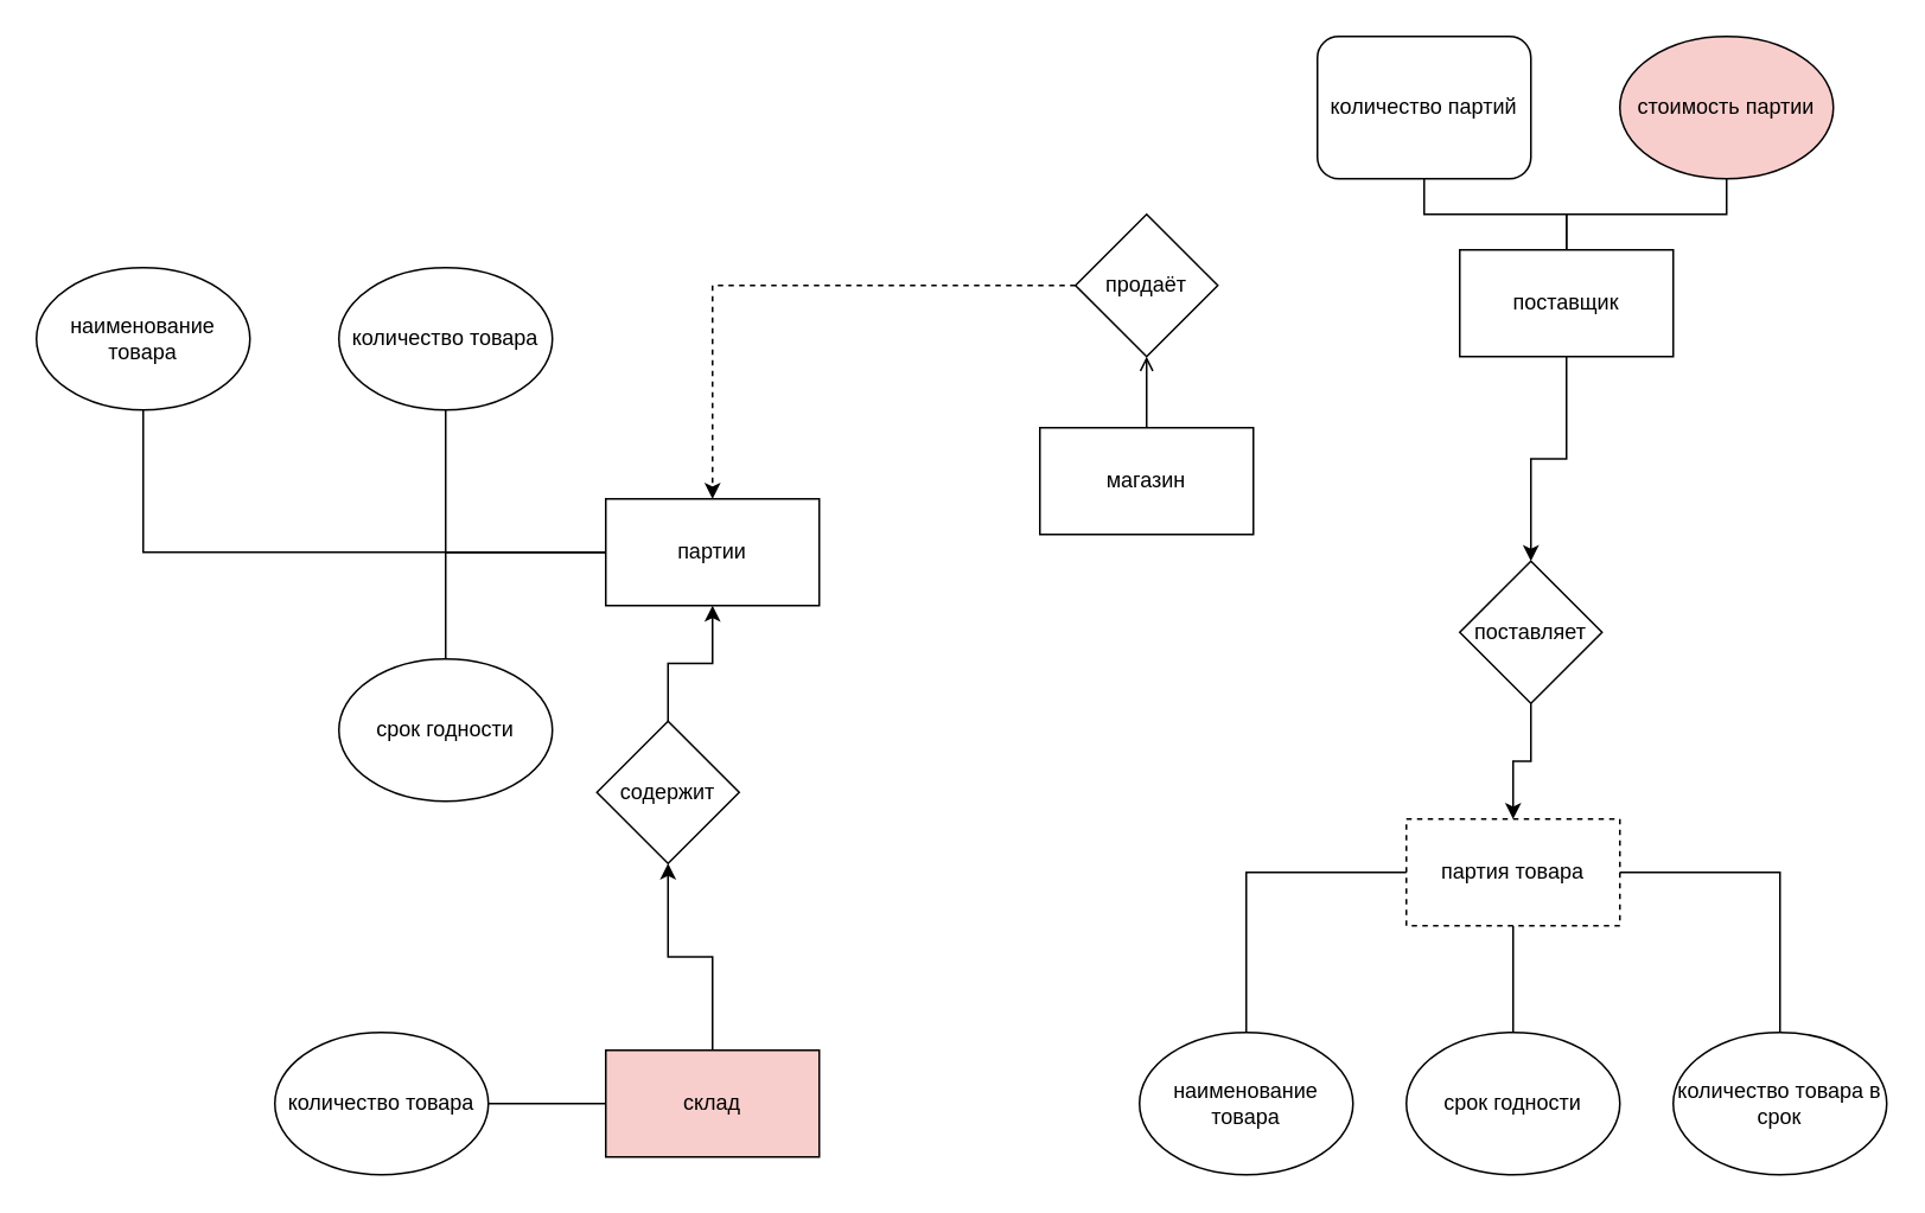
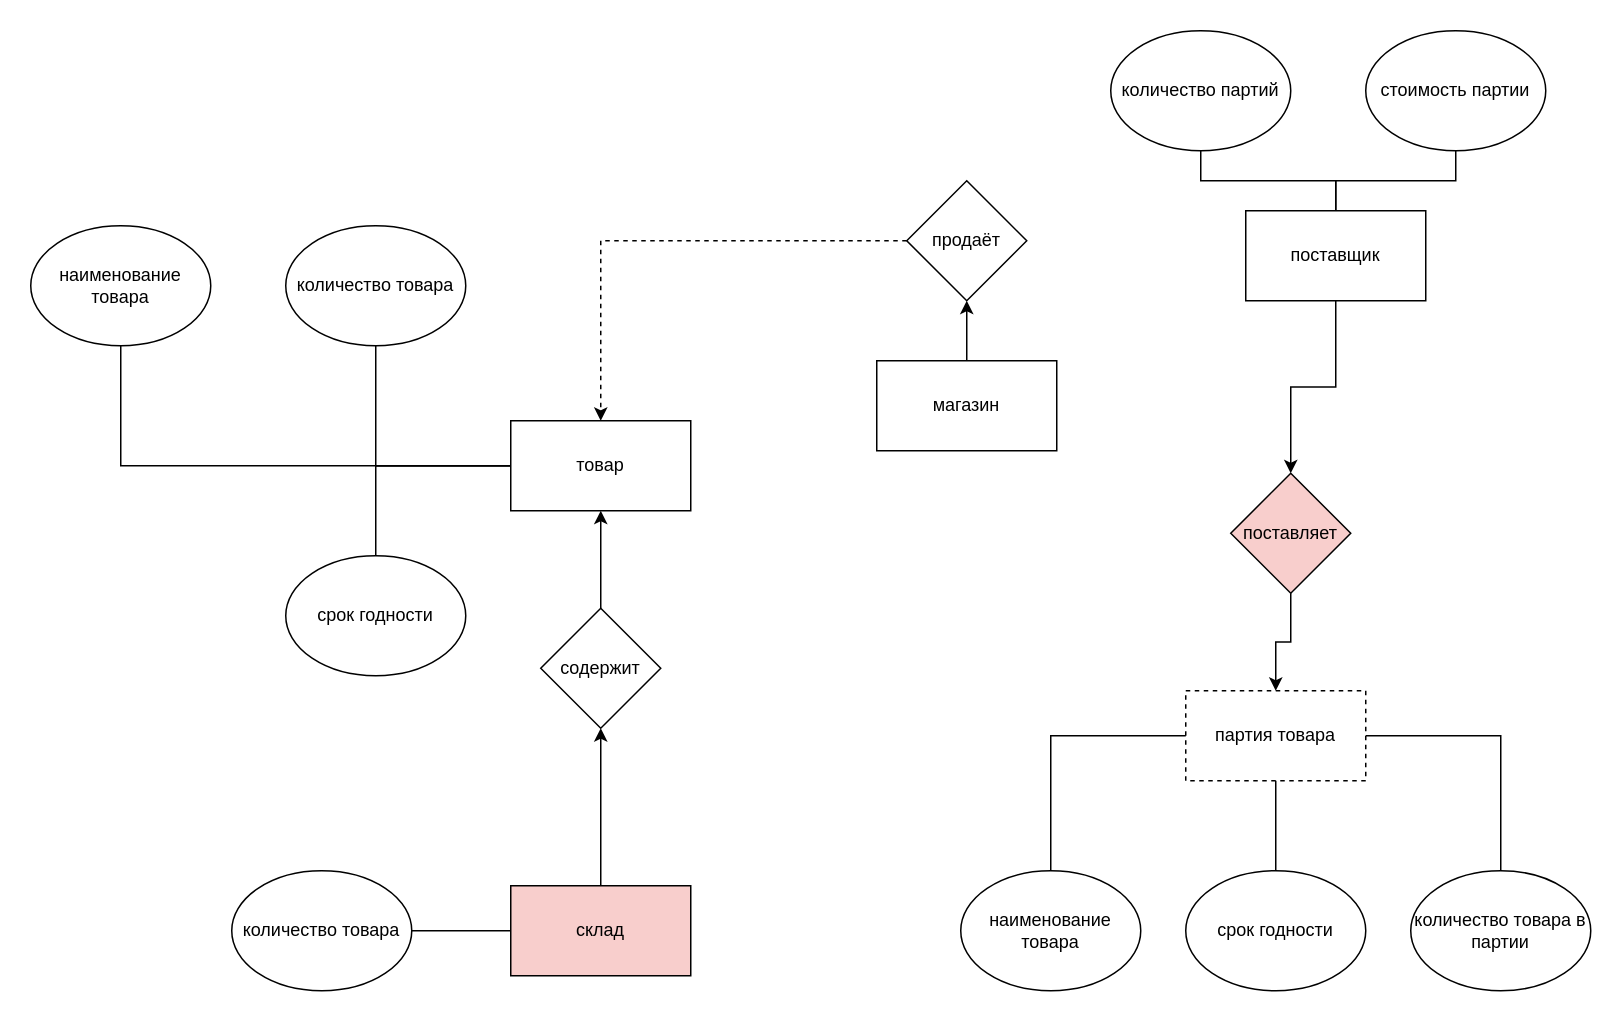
- <mxCell id="16" value="количество партий" style="whiteSpace=wrap;html=1;rounded=1;" vertex="1" parent="1"><mxGeometry x="740" y="20" width="120" height="80" as="geometry" /></mxCell>
+ <mxCell id="16" value="количество партий" style="ellipse;whiteSpace=wrap;html=1;" vertex="1" parent="1"><mxGeometry x="740" y="20" width="120" height="80" as="geometry" /></mxCell>
- <mxCell id="15" value="стоимость партии" style="ellipse;whiteSpace=wrap;html=1;fillColor=#f8cecc;" vertex="1" parent="1"><mxGeometry x="910" y="20" width="120" height="80" as="geometry" /></mxCell>
+ <mxCell id="15" value="стоимость партии" style="ellipse;whiteSpace=wrap;html=1;" vertex="1" parent="1"><mxGeometry x="910" y="20" width="120" height="80" as="geometry" /></mxCell>
- <mxCell id="11" value="поставщик" style="rounded=0;whiteSpace=wrap;html=1;" vertex="1" parent="1"><mxGeometry x="820" y="140" width="120" height="60" as="geometry" /></mxCell>
+ <mxCell id="11" value="поставщик" style="rounded=0;whiteSpace=wrap;html=1;" vertex="1" parent="1"><mxGeometry x="830" y="140" width="120" height="60" as="geometry" /></mxCell>
- <mxCell id="22" style="edgeStyle=orthogonalEdgeStyle;rounded=0;orthogonalLoop=1;jettySize=auto;html=1;exitX=0.5;exitY=0;exitDx=0;exitDy=0;endArrow=open;" edge="1" parent="1" source="23" target="25"><mxGeometry relative="1" as="geometry" /></mxCell>
+ <mxCell id="22" style="edgeStyle=orthogonalEdgeStyle;rounded=0;orthogonalLoop=1;jettySize=auto;html=1;exitX=0.5;exitY=0;exitDx=0;exitDy=0;" edge="1" parent="1" source="23" target="25"><mxGeometry relative="1" as="geometry" /></mxCell>
- <mxCell id="8" value="партии" style="rounded=0;whiteSpace=wrap;html=1;" vertex="1" parent="1"><mxGeometry x="340" y="280" width="120" height="60" as="geometry" /></mxCell>
+ <mxCell id="8" value="товар" style="rounded=0;whiteSpace=wrap;html=1;" vertex="1" parent="1"><mxGeometry x="340" y="280" width="120" height="60" as="geometry" /></mxCell>
- <mxCell id="21" value="поставляет" style="rhombus;whiteSpace=wrap;html=1;" vertex="1" parent="1"><mxGeometry x="820" y="315" width="80" height="80" as="geometry" /></mxCell>
+ <mxCell id="21" value="поставляет" style="rhombus;whiteSpace=wrap;html=1;fillColor=#f8cecc;" vertex="1" parent="1"><mxGeometry x="820" y="315" width="80" height="80" as="geometry" /></mxCell>
- <mxCell id="19" value="содержит" style="rhombus;whiteSpace=wrap;html=1;" vertex="1" parent="1"><mxGeometry x="335" y="405" width="80" height="80" as="geometry" /></mxCell>
+ <mxCell id="19" value="содержит" style="rhombus;whiteSpace=wrap;html=1;" vertex="1" parent="1"><mxGeometry x="360" y="405" width="80" height="80" as="geometry" /></mxCell>
- <mxCell id="13" value="количество товара в срок" style="ellipse;whiteSpace=wrap;html=1;" vertex="1" parent="1"><mxGeometry x="940" y="580" width="120" height="80" as="geometry" /></mxCell>
+ <mxCell id="13" value="количество товара в партии" style="ellipse;whiteSpace=wrap;html=1;" vertex="1" parent="1"><mxGeometry x="940" y="580" width="120" height="80" as="geometry" /></mxCell>
